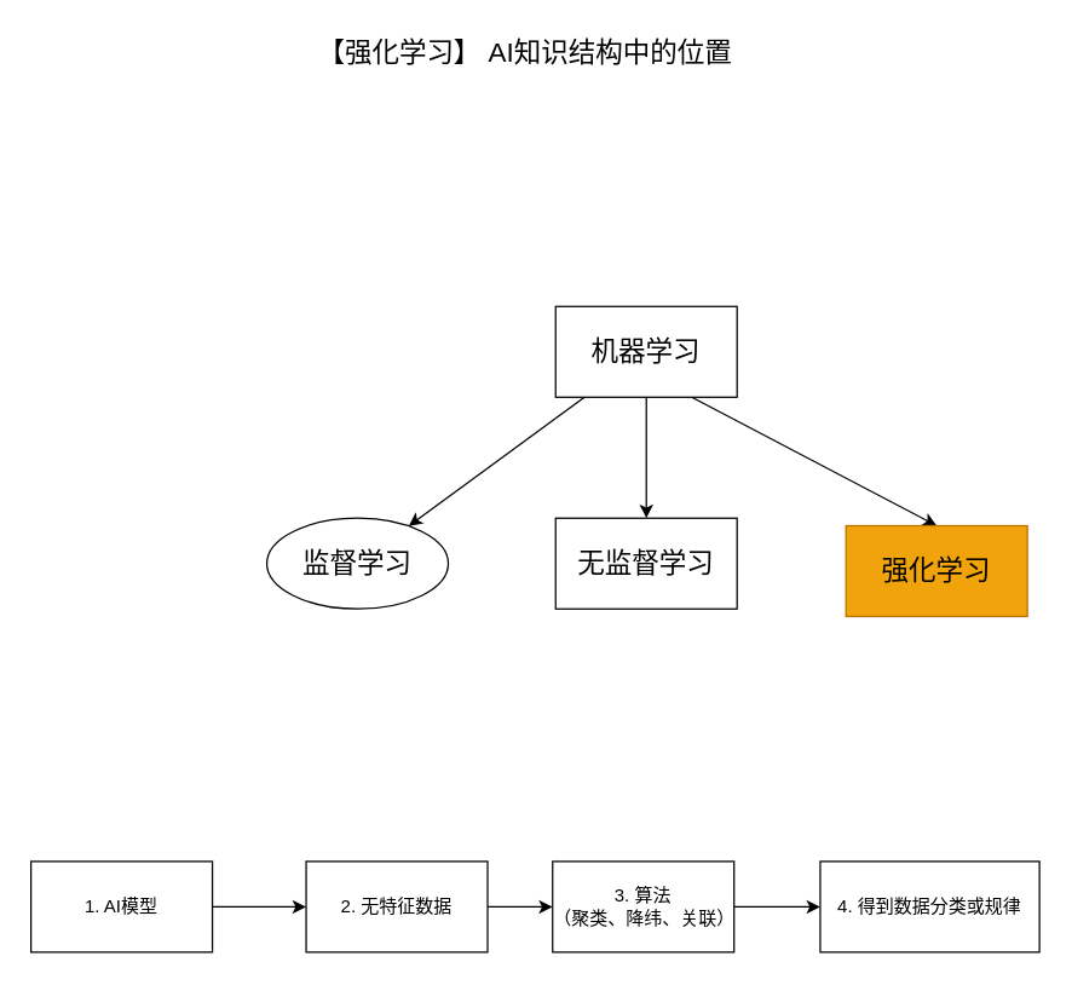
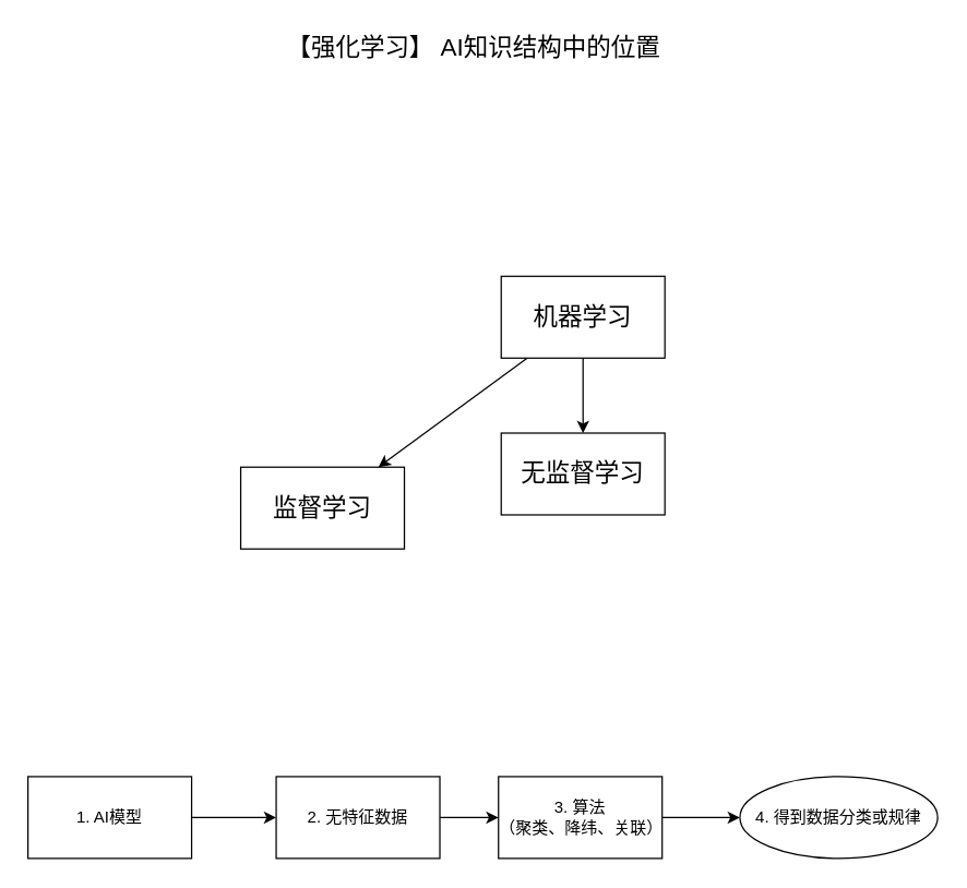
- <mxCell id="5" style="edgeStyle=none;html=1;exitX=0.75;exitY=1;exitDx=0;exitDy=0;entryX=0.5;entryY=0;entryDx=0;entryDy=0;fontSize=18;" parent="1" source="6" target="9" edge="1"><mxGeometry relative="1" as="geometry" /></mxCell>
- <mxCell id="7" value="监督学习" style="ellipse;whiteSpace=wrap;html=1;fontSize=18;fillColor=none;" parent="1" vertex="1"><mxGeometry x="176" y="342" width="120" height="60" as="geometry" /></mxCell>
+ <mxCell id="7" value="监督学习" style="whiteSpace=wrap;html=1;fontSize=18;rounded=0;fillColor=none;" parent="1" vertex="1"><mxGeometry x="176" y="342" width="120" height="60" as="geometry" /></mxCell>
- <mxCell id="8" value="无监督学习" style="whiteSpace=wrap;html=1;fontSize=18;rounded=0;fillColor=none;" parent="1" vertex="1"><mxGeometry x="367" y="342" width="120" height="60" as="geometry" /></mxCell>
+ <mxCell id="8" value="无监督学习" style="whiteSpace=wrap;html=1;fontSize=18;rounded=0;fillColor=none;" parent="1" vertex="1"><mxGeometry x="367" y="317" width="120" height="60" as="geometry" /></mxCell>
- <mxCell id="9" value="强化学习" style="whiteSpace=wrap;html=1;fontSize=18;rounded=0;fillColor=#f0a30a;fontColor=#000000;strokeColor=#BD7000;" parent="1" vertex="1"><mxGeometry x="559" y="347" width="120" height="60" as="geometry" /></mxCell>
- <mxCell id="16" value="4. 得到数据分类或规律" style="rounded=0;whiteSpace=wrap;html=1;" parent="1" vertex="1"><mxGeometry x="542" y="569" width="145" height="60" as="geometry" /></mxCell>
+ <mxCell id="16" value="4. 得到数据分类或规律" style="ellipse;whiteSpace=wrap;html=1;" parent="1" vertex="1"><mxGeometry x="542" y="569" width="145" height="60" as="geometry" /></mxCell>
